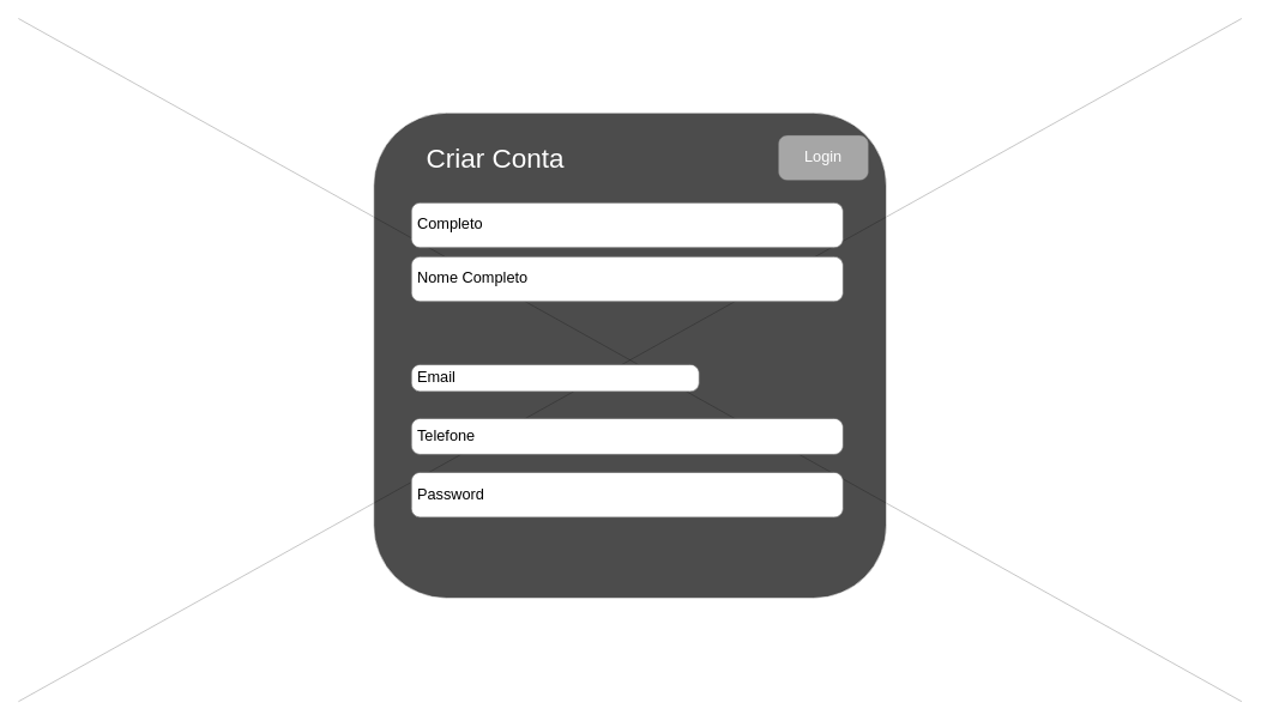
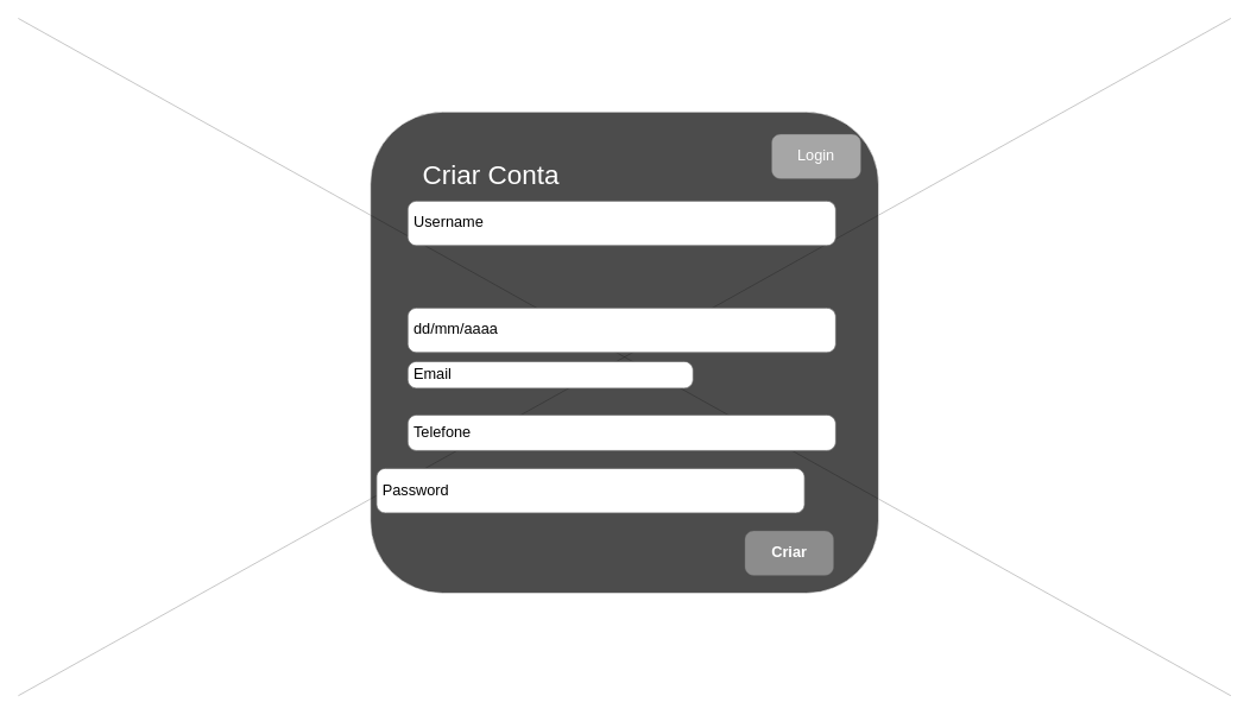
- <mxCell id="6" value="&lt;font color=&quot;#ffffff&quot;&gt;&lt;span style=&quot;font-size: 30px&quot;&gt;Criar Conta&lt;/span&gt;&lt;/font&gt;" style="text;html=1;strokeColor=none;fillColor=none;align=center;verticalAlign=middle;whiteSpace=wrap;rounded=0;opacity=50;" parent="1" vertex="1"><mxGeometry x="464.5" y="165" width="170.5" height="20" as="geometry" /></mxCell>
+ <mxCell id="6" value="&lt;font color=&quot;#ffffff&quot;&gt;&lt;span style=&quot;font-size: 30px&quot;&gt;Criar Conta&lt;/span&gt;&lt;/font&gt;" style="text;html=1;strokeColor=none;fillColor=none;align=center;verticalAlign=middle;whiteSpace=wrap;rounded=0;opacity=50;" parent="1" vertex="1"><mxGeometry x="464.5" y="185" width="170.5" height="20" as="geometry" /></mxCell>
- <mxCell id="8" value="&lt;span style=&quot;font-weight: normal&quot;&gt;&amp;nbsp;Completo&lt;/span&gt;" style="strokeWidth=1;shadow=0;dashed=0;align=left;html=1;shape=mxgraph.mockup.buttons.button;strokeColor=#666666;mainText=;buttonStyle=round;fontSize=17;fontStyle=1;whiteSpace=wrap;fillColor=#FFFFFF;" parent="1" vertex="1"><mxGeometry x="456.87" y="225" width="480" height="50" as="geometry" /></mxCell>
+ <mxCell id="8" value="&lt;span style=&quot;font-weight: normal&quot;&gt;&amp;nbsp;Username&lt;/span&gt;" style="strokeWidth=1;shadow=0;dashed=0;align=left;html=1;shape=mxgraph.mockup.buttons.button;strokeColor=#666666;mainText=;buttonStyle=round;fontSize=17;fontStyle=1;whiteSpace=wrap;fillColor=#FFFFFF;" parent="1" vertex="1"><mxGeometry x="456.87" y="225" width="480" height="50" as="geometry" /></mxCell>
- <mxCell id="9" value="&lt;span style=&quot;font-weight: normal&quot;&gt;&amp;nbsp;Nome Completo&lt;/span&gt;" style="strokeWidth=1;shadow=0;dashed=0;align=left;html=1;shape=mxgraph.mockup.buttons.button;strokeColor=#666666;mainText=;buttonStyle=round;fontSize=17;fontStyle=1;whiteSpace=wrap;fillColor=#FFFFFF;" parent="1" vertex="1"><mxGeometry x="456.87" y="285" width="480" height="50" as="geometry" /></mxCell>
+ <mxCell id="12" value="&lt;span style=&quot;font-weight: normal&quot;&gt;&amp;nbsp;dd/mm/aaaa&lt;/span&gt;" style="strokeWidth=1;shadow=0;dashed=0;align=left;html=1;shape=mxgraph.mockup.buttons.button;strokeColor=#666666;mainText=;buttonStyle=round;fontSize=17;fontStyle=1;whiteSpace=wrap;fillColor=#FFFFFF;" vertex="1" parent="1"><mxGeometry x="456.87" y="345" width="480" height="50" as="geometry" /></mxCell>
- <mxCell id="11" value="&lt;span style=&quot;font-weight: normal&quot;&gt;&amp;nbsp;Password&lt;/span&gt;" style="strokeWidth=1;shadow=0;dashed=0;align=left;html=1;shape=mxgraph.mockup.buttons.button;strokeColor=#666666;mainText=;buttonStyle=round;fontSize=17;fontStyle=1;whiteSpace=wrap;fillColor=#FFFFFF;" vertex="1" parent="1"><mxGeometry x="456.87" y="525" width="480" height="50" as="geometry" /></mxCell>
+ <mxCell id="11" value="&lt;span style=&quot;font-weight: normal&quot;&gt;&amp;nbsp;Password&lt;/span&gt;" style="strokeWidth=1;shadow=0;dashed=0;align=left;html=1;shape=mxgraph.mockup.buttons.button;strokeColor=#666666;mainText=;buttonStyle=round;fontSize=17;fontStyle=1;whiteSpace=wrap;fillColor=#FFFFFF;" vertex="1" parent="1"><mxGeometry x="421.87" y="525" width="480" height="50" as="geometry" /></mxCell>
+ <mxCell id="10" value="Criar" style="strokeWidth=1;shadow=0;dashed=0;align=center;html=1;shape=mxgraph.mockup.buttons.button;strokeColor=#666666;fontColor=#ffffff;mainText=;buttonStyle=round;fontSize=17;fontStyle=1;whiteSpace=wrap;opacity=50;fillColor=#CCCCCC;" parent="1" vertex="1"><mxGeometry x="835" y="595" width="99.5" height="50" as="geometry" /></mxCell>
